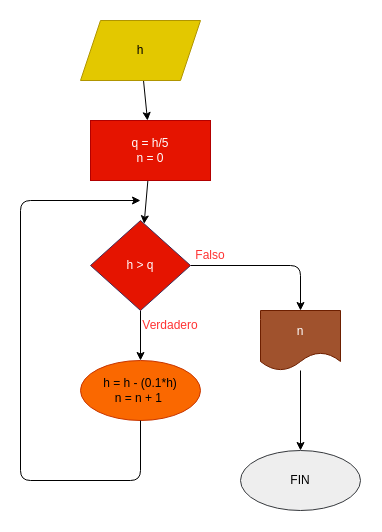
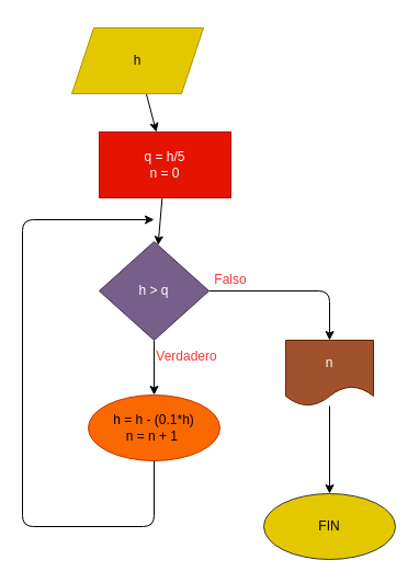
- <mxCell id="3" value="h" style="shape=parallelogram;perimeter=parallelogramPerimeter;whiteSpace=wrap;html=1;fixedSize=1;fillColor=#e3c800;fontColor=#000000;strokeColor=#B09500;" vertex="1" parent="1"><mxGeometry x="80" y="20" width="120" height="60" as="geometry" /></mxCell>
+ <mxCell id="3" value="h" style="shape=parallelogram;perimeter=parallelogramPerimeter;whiteSpace=wrap;html=1;fixedSize=1;fillColor=#e3c800;fontColor=#000000;strokeColor=#B09500;" vertex="1" parent="1"><mxGeometry x="65" y="25" width="120" height="60" as="geometry" /></mxCell>
- <mxCell id="8" value="h &amp;gt; q" style="rhombus;whiteSpace=wrap;html=1;fillColor=#e51400;fontColor=#ffffff;strokeColor=#432D57;" vertex="1" parent="1"><mxGeometry x="90" y="220" width="100" height="90" as="geometry" /></mxCell>
+ <mxCell id="8" value="h &amp;gt; q" style="rhombus;whiteSpace=wrap;html=1;fillColor=#76608a;fontColor=#ffffff;strokeColor=#432D57;" vertex="1" parent="1"><mxGeometry x="90" y="220" width="100" height="90" as="geometry" /></mxCell>
- <mxCell id="13" value="&lt;font color=&quot;#000000&quot;&gt;FIN&lt;/font&gt;" style="ellipse;whiteSpace=wrap;html=1;fillColor=#eeeeee;strokeColor=#36393d;" vertex="1" parent="1"><mxGeometry x="240" y="450" width="120" height="60" as="geometry" /></mxCell>
+ <mxCell id="13" value="&lt;font color=&quot;#000000&quot;&gt;FIN&lt;/font&gt;" style="ellipse;whiteSpace=wrap;html=1;fillColor=#e3c800;strokeColor=#36393d;" vertex="1" parent="1"><mxGeometry x="240" y="450" width="120" height="60" as="geometry" /></mxCell>
